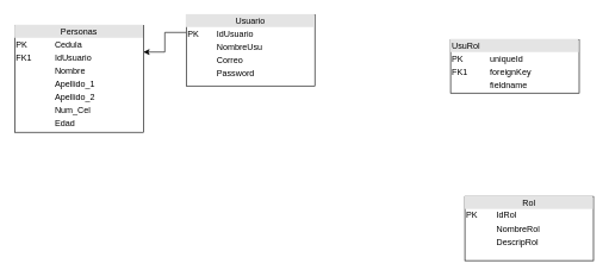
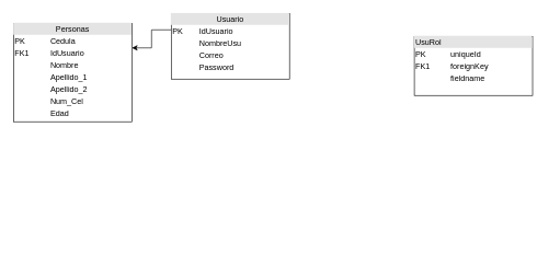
- <mxCell id="6" value="&lt;div style=&quot;box-sizing:border-box;width:100%;background:#e4e4e4;padding:2px;&quot;&gt;UsuRol&lt;/div&gt;&lt;table style=&quot;width:100%;font-size:1em;&quot; cellpadding=&quot;2&quot; cellspacing=&quot;0&quot;&gt;&lt;tbody&gt;&lt;tr&gt;&lt;td&gt;PK&lt;/td&gt;&lt;td&gt;uniqueId&lt;/td&gt;&lt;/tr&gt;&lt;tr&gt;&lt;td&gt;FK1&lt;/td&gt;&lt;td&gt;foreignKey&lt;/td&gt;&lt;/tr&gt;&lt;tr&gt;&lt;td&gt;&lt;/td&gt;&lt;td&gt;fieldname&lt;/td&gt;&lt;/tr&gt;&lt;/tbody&gt;&lt;/table&gt;" style="verticalAlign=top;align=left;overflow=fill;html=1;whiteSpace=wrap;" vertex="1" parent="1"><mxGeometry x="630" y="55" width="180" height="75" as="geometry" /></mxCell>
+ <mxCell id="6" value="&lt;div style=&quot;box-sizing:border-box;width:100%;background:#e4e4e4;padding:2px;&quot;&gt;UsuRol&lt;/div&gt;&lt;table style=&quot;width:100%;font-size:1em;&quot; cellpadding=&quot;2&quot; cellspacing=&quot;0&quot;&gt;&lt;tbody&gt;&lt;tr&gt;&lt;td&gt;PK&lt;/td&gt;&lt;td&gt;uniqueId&lt;/td&gt;&lt;/tr&gt;&lt;tr&gt;&lt;td&gt;FK1&lt;/td&gt;&lt;td&gt;foreignKey&lt;/td&gt;&lt;/tr&gt;&lt;tr&gt;&lt;td&gt;&lt;/td&gt;&lt;td&gt;fieldname&lt;/td&gt;&lt;/tr&gt;&lt;/tbody&gt;&lt;/table&gt;" style="verticalAlign=top;align=left;overflow=fill;html=1;whiteSpace=wrap;" vertex="1" parent="1"><mxGeometry x="630" y="55" width="180" height="90" as="geometry" /></mxCell>
- <mxCell id="5" value="&lt;div style=&quot;text-align: center; box-sizing: border-box; width: 100%; background: rgb(228, 228, 228); padding: 2px;&quot;&gt;Rol&lt;/div&gt;&lt;table style=&quot;width:100%;font-size:1em;&quot; cellpadding=&quot;2&quot; cellspacing=&quot;0&quot;&gt;&lt;tbody&gt;&lt;tr&gt;&lt;td&gt;PK&lt;/td&gt;&lt;td&gt;IdRol&lt;/td&gt;&lt;/tr&gt;&lt;tr&gt;&lt;td&gt;&lt;br&gt;&lt;/td&gt;&lt;td&gt;NombreRol&lt;/td&gt;&lt;/tr&gt;&lt;tr&gt;&lt;td&gt;&lt;/td&gt;&lt;td&gt;DescripRol&lt;/td&gt;&lt;/tr&gt;&lt;/tbody&gt;&lt;/table&gt;" style="verticalAlign=top;align=left;overflow=fill;html=1;whiteSpace=wrap;" vertex="1" parent="1"><mxGeometry x="650" y="275" width="180" height="90" as="geometry" /></mxCell>
